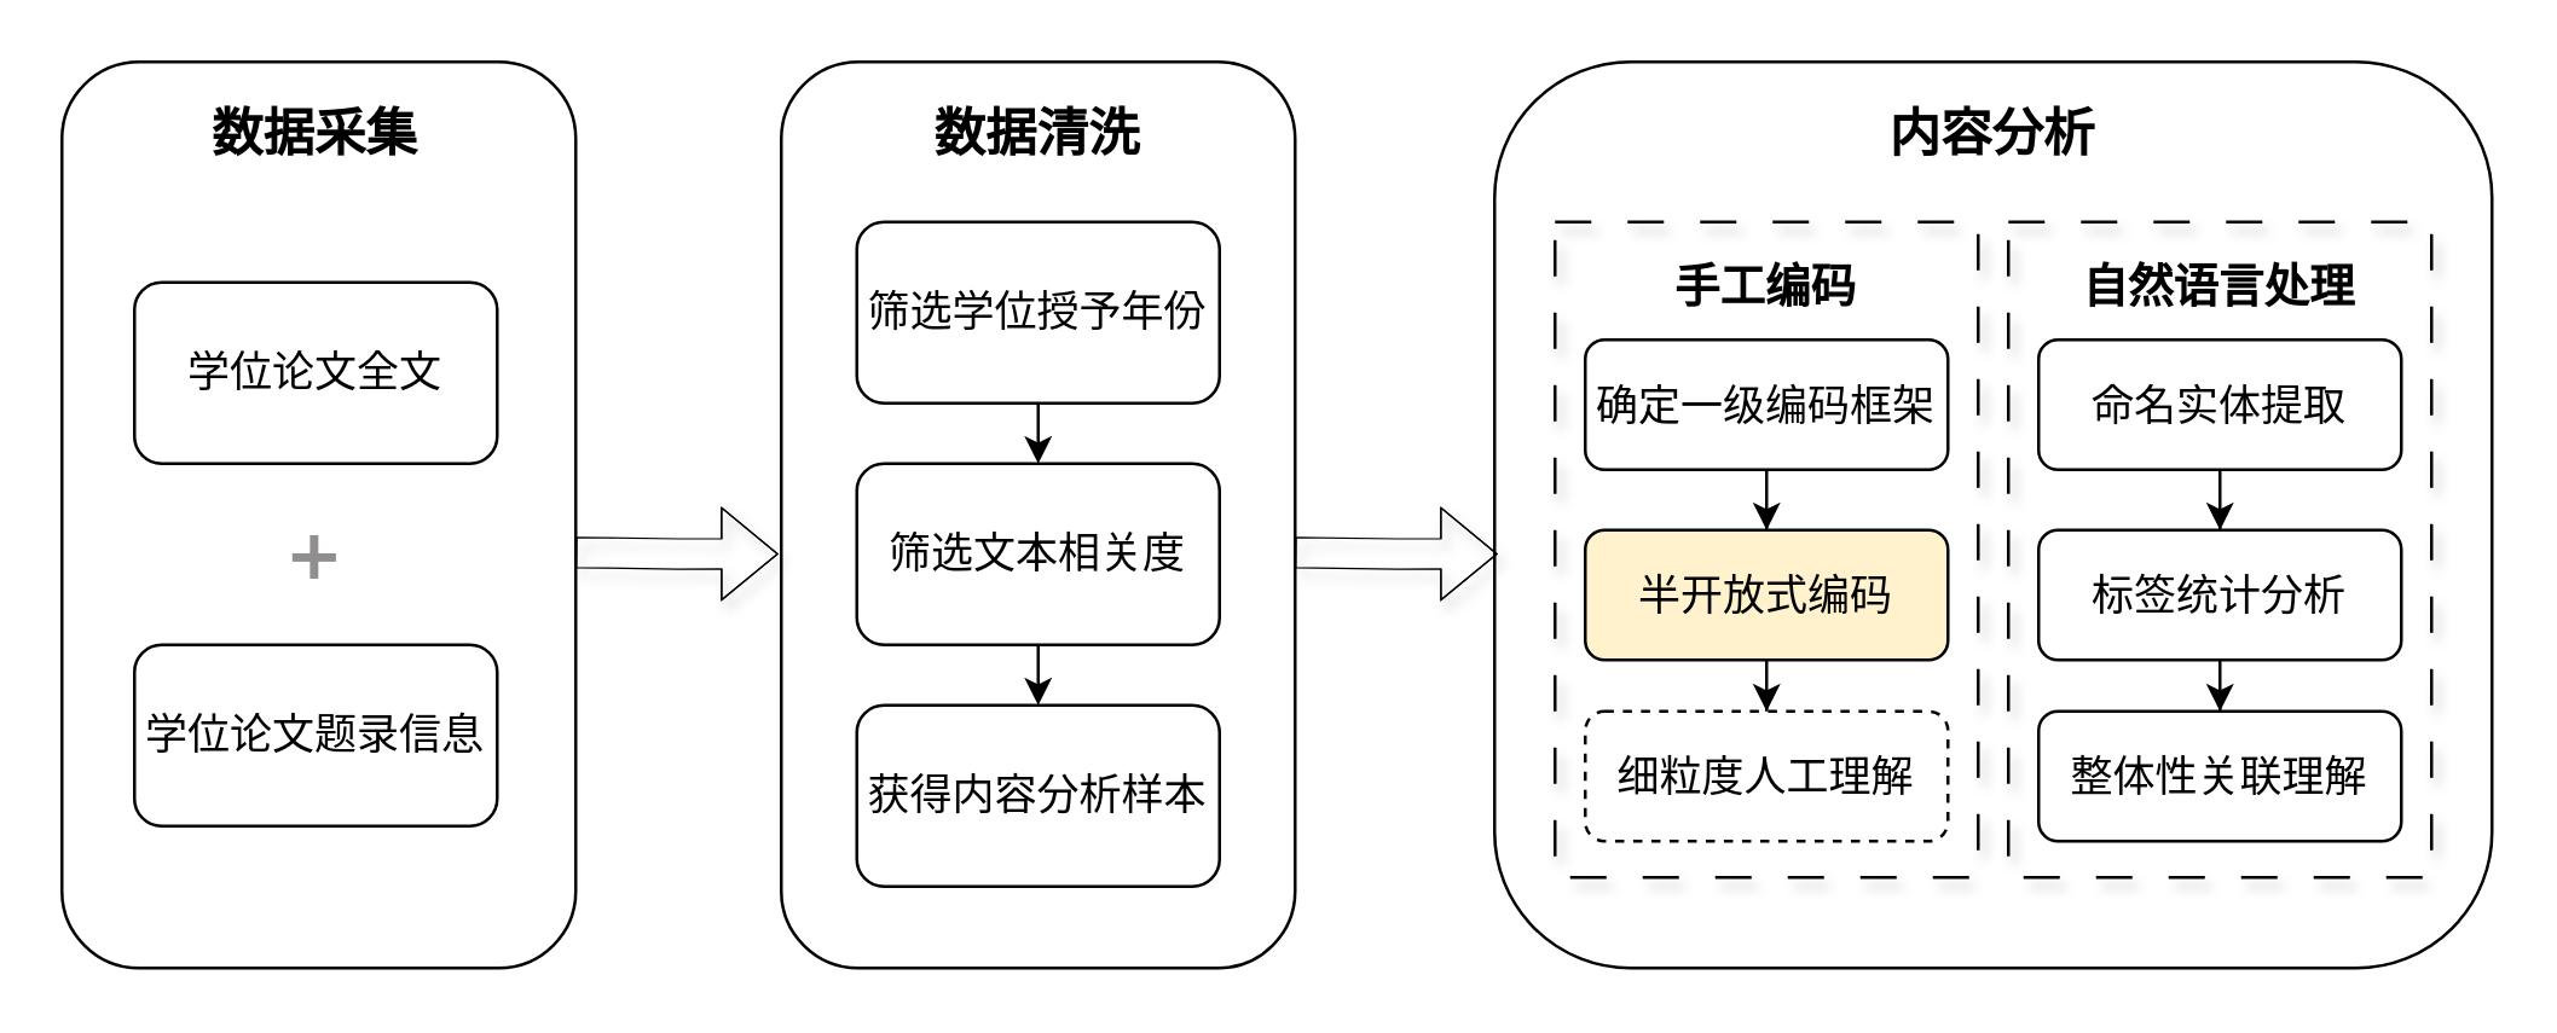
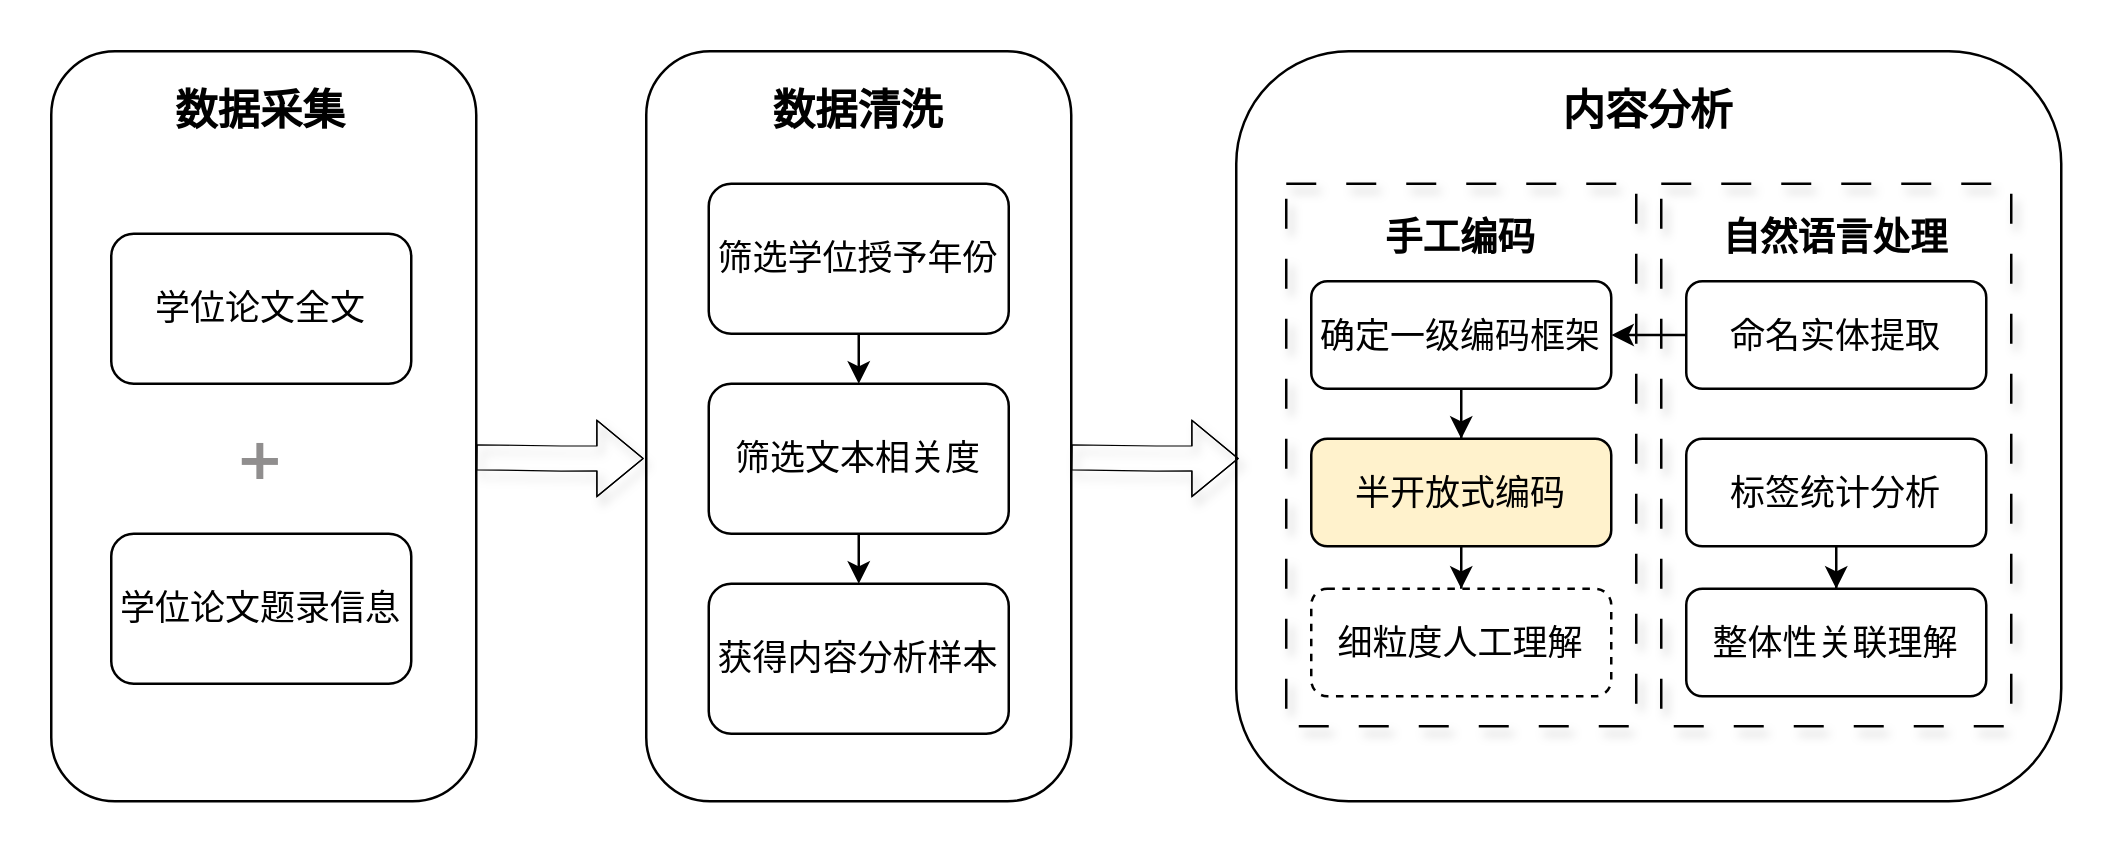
- <mxCell id="32" value="" style="edgeStyle=orthogonalEdgeStyle;rounded=0;orthogonalLoop=1;jettySize=auto;html=1;" edge="1" parent="1" source="33" target="35"><mxGeometry relative="1" as="geometry" /></mxCell>
+ <mxCell id="32" value="" style="edgeStyle=orthogonalEdgeStyle;rounded=0;orthogonalLoop=1;jettySize=auto;html=1;" edge="1" parent="1" source="33" target="22"><mxGeometry relative="1" as="geometry" /></mxCell>
